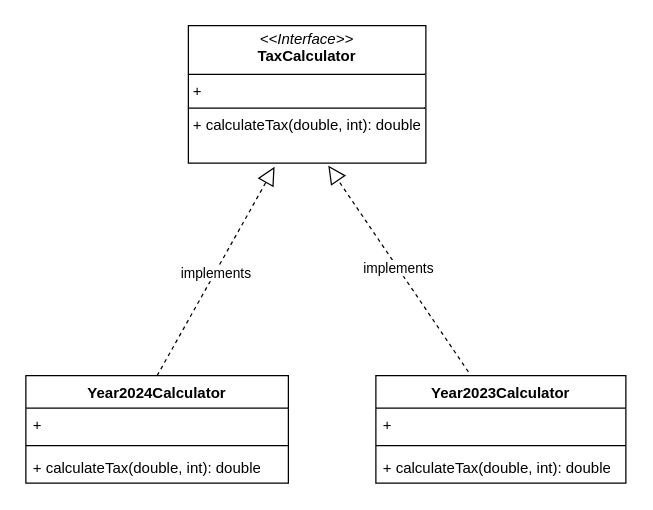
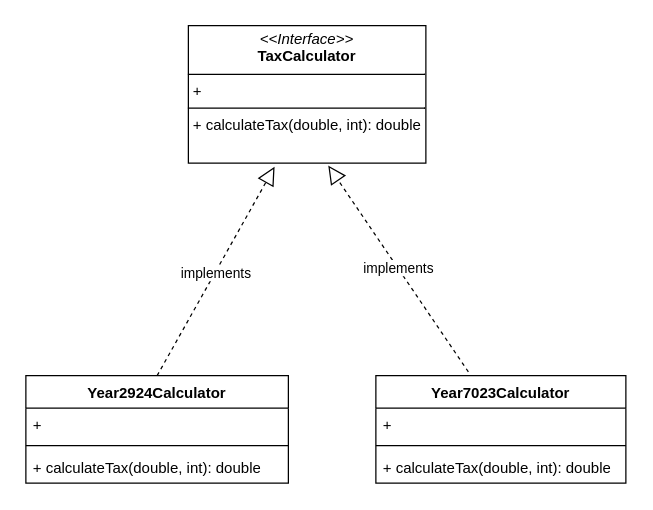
- <mxCell id="3" value="Year2024Calculator" style="swimlane;fontStyle=1;align=center;verticalAlign=top;childLayout=stackLayout;horizontal=1;startSize=26;horizontalStack=0;resizeParent=1;resizeParentMax=0;resizeLast=0;collapsible=1;marginBottom=0;whiteSpace=wrap;html=1;" vertex="1" parent="1"><mxGeometry x="20" y="300" width="210" height="86" as="geometry" /></mxCell>
+ <mxCell id="3" value="Year2924Calculator" style="swimlane;fontStyle=1;align=center;verticalAlign=top;childLayout=stackLayout;horizontal=1;startSize=26;horizontalStack=0;resizeParent=1;resizeParentMax=0;resizeLast=0;collapsible=1;marginBottom=0;whiteSpace=wrap;html=1;" vertex="1" parent="1"><mxGeometry x="20" y="300" width="210" height="86" as="geometry" /></mxCell>
- <mxCell id="7" value="Year2023Calculator" style="swimlane;fontStyle=1;align=center;verticalAlign=top;childLayout=stackLayout;horizontal=1;startSize=26;horizontalStack=0;resizeParent=1;resizeParentMax=0;resizeLast=0;collapsible=1;marginBottom=0;whiteSpace=wrap;html=1;" vertex="1" parent="1"><mxGeometry x="300" y="300" width="200" height="86" as="geometry" /></mxCell>
+ <mxCell id="7" value="Year7023Calculator" style="swimlane;fontStyle=1;align=center;verticalAlign=top;childLayout=stackLayout;horizontal=1;startSize=26;horizontalStack=0;resizeParent=1;resizeParentMax=0;resizeLast=0;collapsible=1;marginBottom=0;whiteSpace=wrap;html=1;" vertex="1" parent="1"><mxGeometry x="300" y="300" width="200" height="86" as="geometry" /></mxCell>
